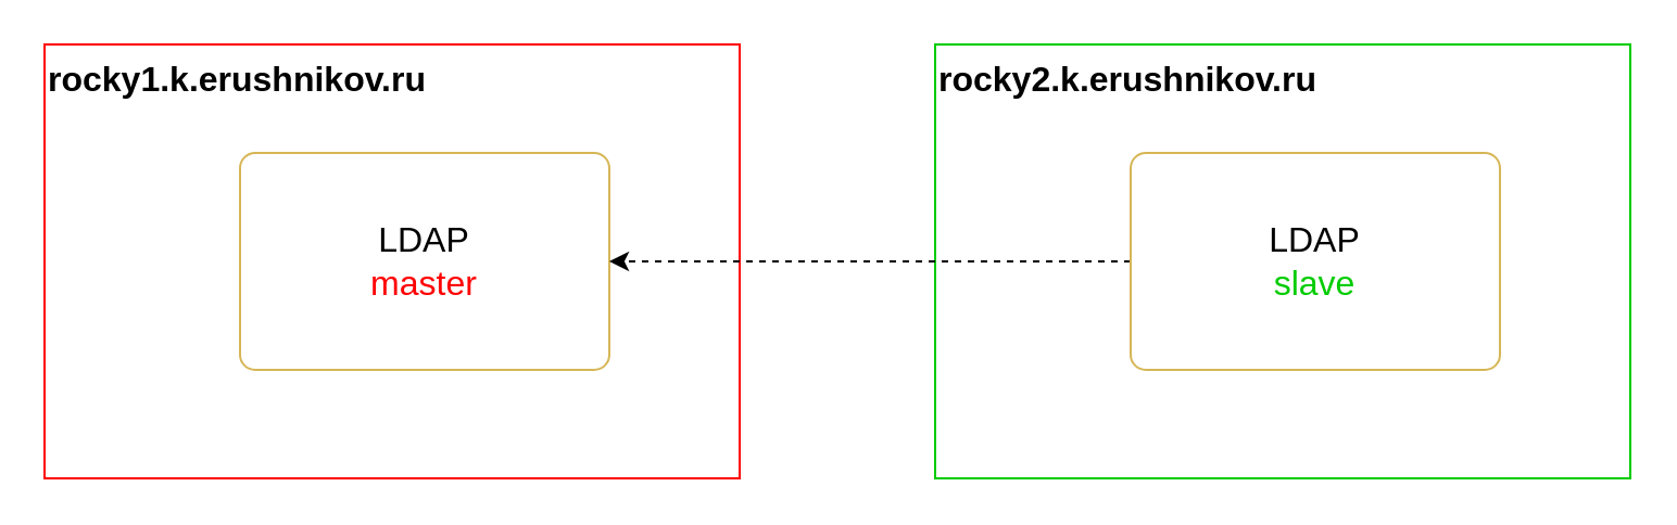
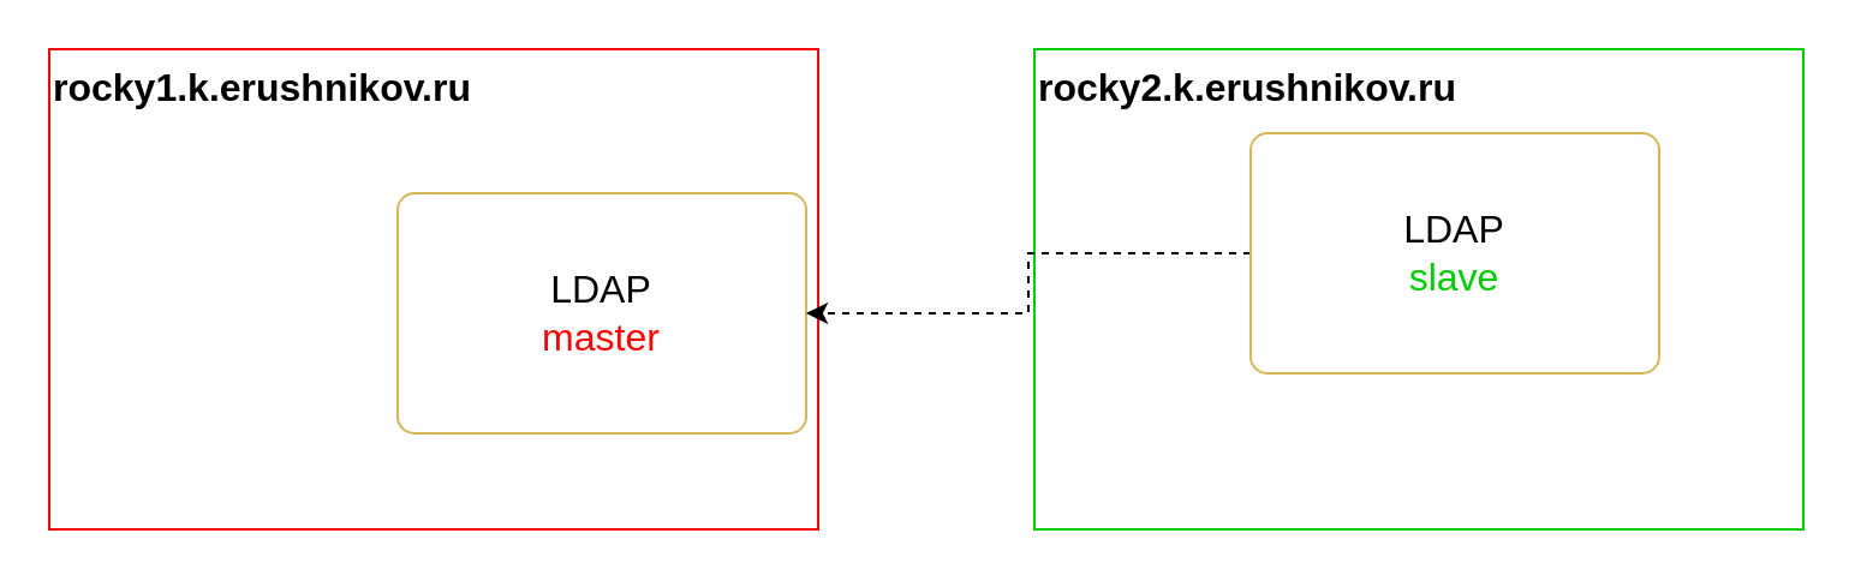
- <mxCell id="3" value="&lt;font style=&quot;font-size: 16px&quot;&gt;LDAP&lt;br&gt;&lt;font color=&quot;#ff0000&quot;&gt;master&lt;/font&gt;&lt;br&gt;&lt;/font&gt;" style="rounded=1;whiteSpace=wrap;html=1;align=center;arcSize=7;fillColor=none;strokeColor=#d6b656;" parent="1" vertex="1"><mxGeometry x="110" y="70" width="170" height="100" as="geometry" /></mxCell>
+ <mxCell id="3" value="&lt;font style=&quot;font-size: 16px&quot;&gt;LDAP&lt;br&gt;&lt;font color=&quot;#ff0000&quot;&gt;master&lt;/font&gt;&lt;br&gt;&lt;/font&gt;" style="rounded=1;whiteSpace=wrap;html=1;align=center;arcSize=7;fillColor=none;strokeColor=#d6b656;" parent="1" vertex="1"><mxGeometry x="165" y="80" width="170" height="100" as="geometry" /></mxCell>
- <mxCell id="6" value="&lt;font style=&quot;font-size: 16px&quot;&gt;LDAP&lt;br&gt;&lt;font color=&quot;#00cc00&quot;&gt;slave&lt;/font&gt;&lt;br&gt;&lt;/font&gt;" style="rounded=1;whiteSpace=wrap;html=1;align=center;arcSize=7;fillColor=none;strokeColor=#d6b656;" parent="1" vertex="1"><mxGeometry x="520" y="70" width="170" height="100" as="geometry" /></mxCell>
+ <mxCell id="6" value="&lt;font style=&quot;font-size: 16px&quot;&gt;LDAP&lt;br&gt;&lt;font color=&quot;#00cc00&quot;&gt;slave&lt;/font&gt;&lt;br&gt;&lt;/font&gt;" style="rounded=1;whiteSpace=wrap;html=1;align=center;arcSize=7;fillColor=none;strokeColor=#d6b656;" parent="1" vertex="1"><mxGeometry x="520" y="55" width="170" height="100" as="geometry" /></mxCell>
